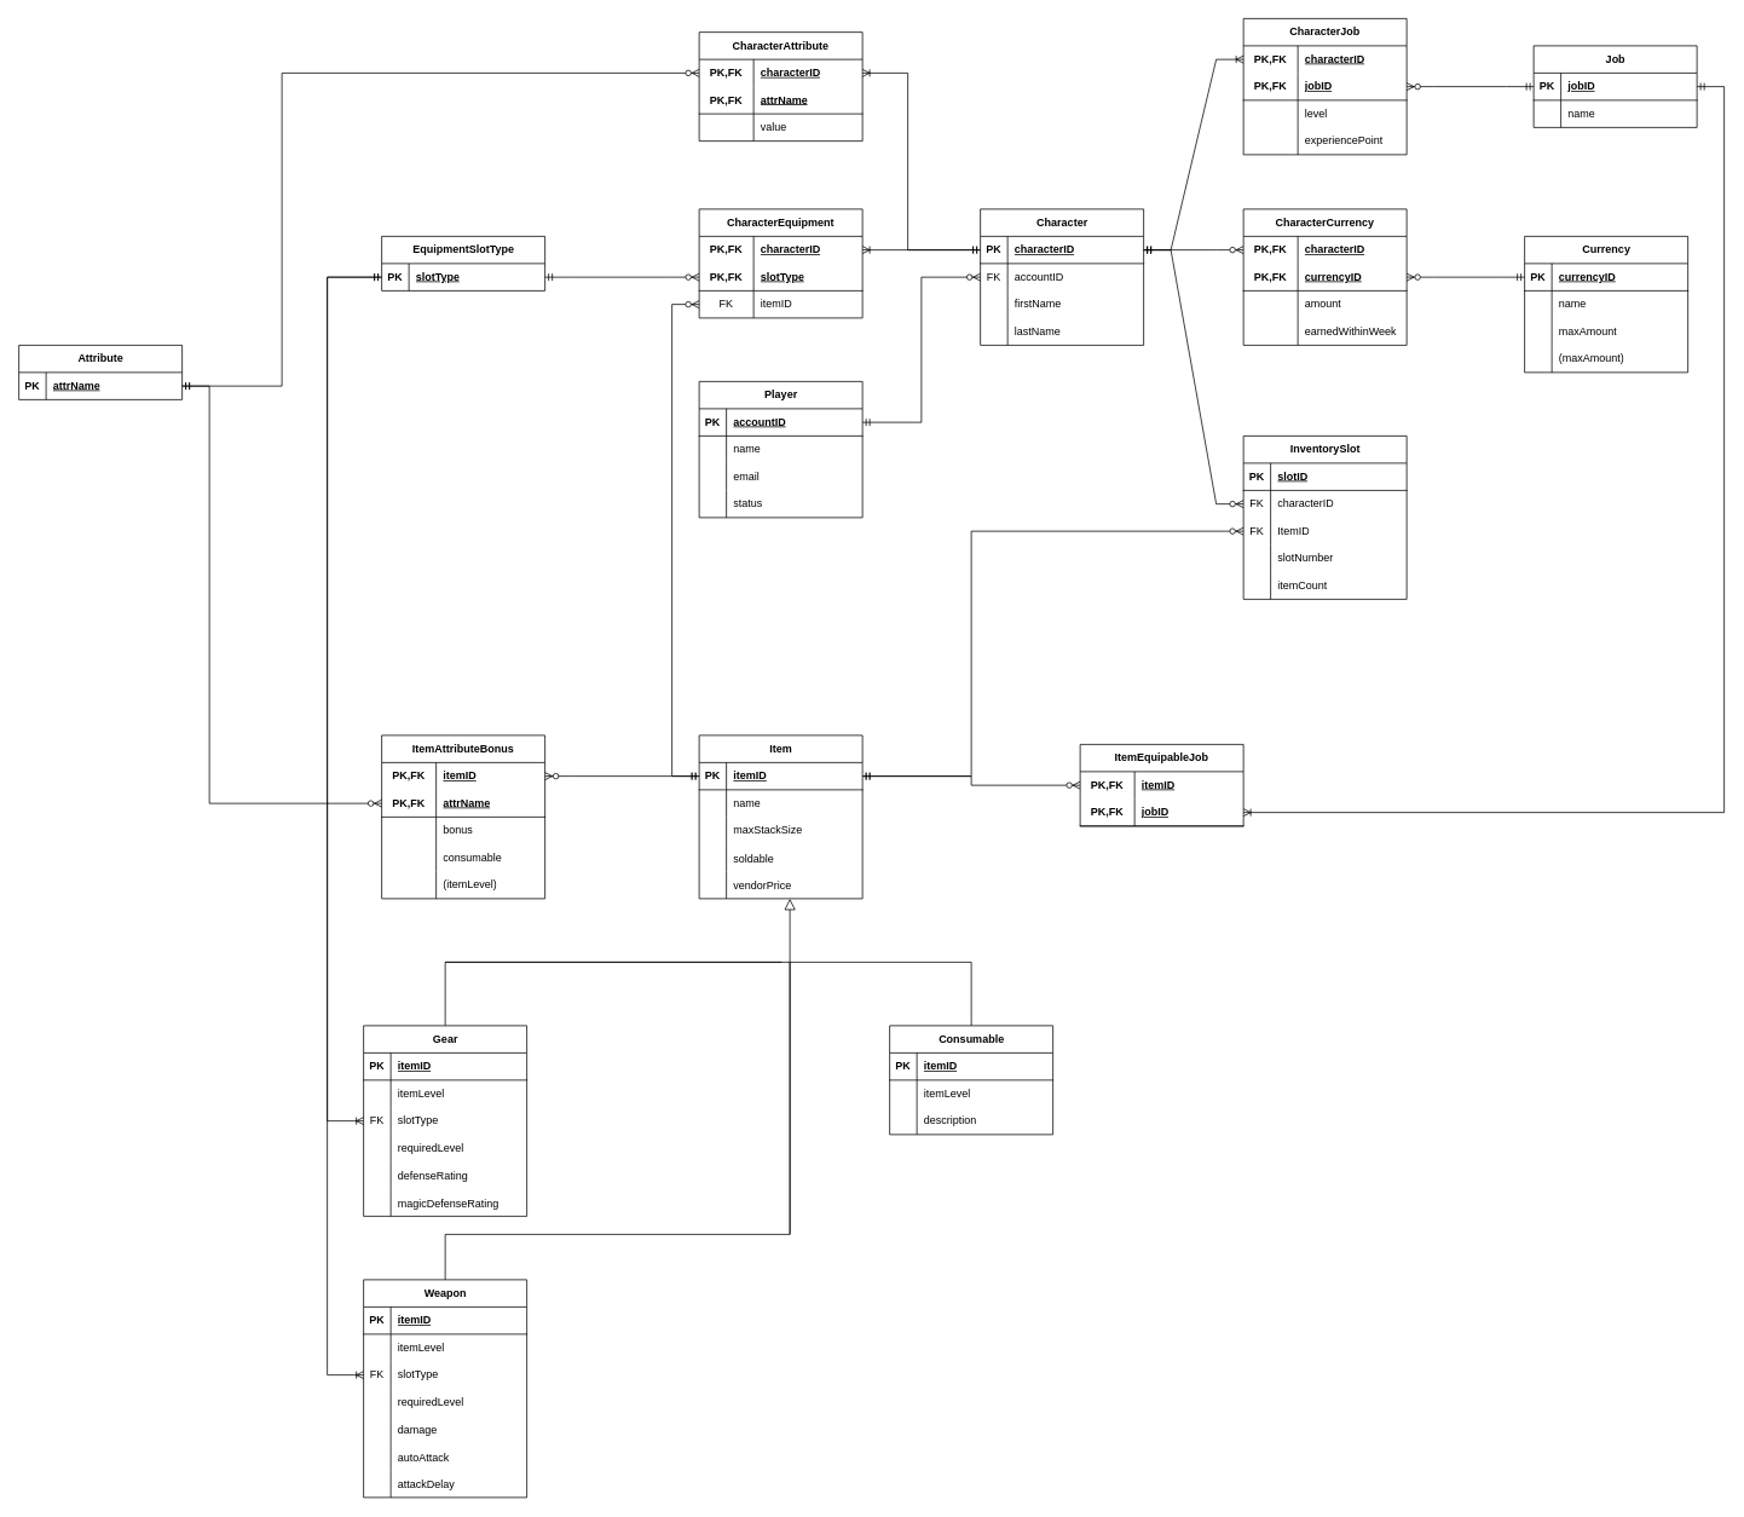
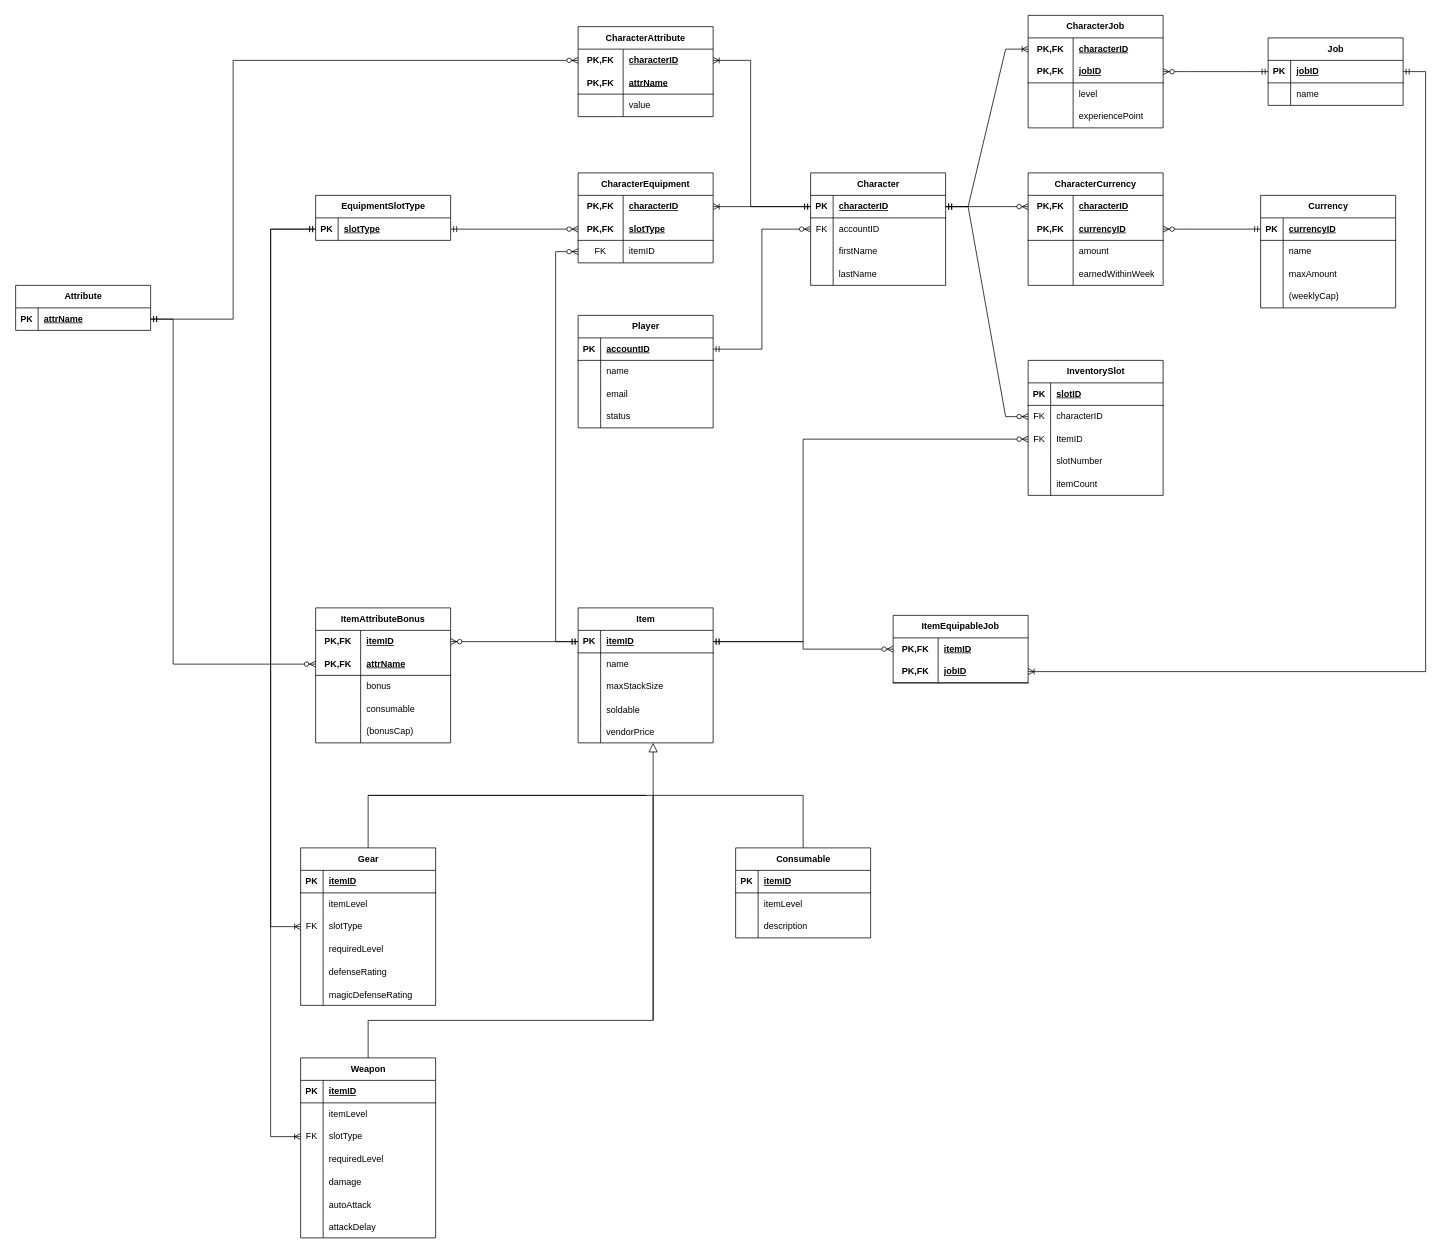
- <mxCell id="47" value="(maxAmount)" style="shape=partialRectangle;connectable=0;fillColor=none;top=0;left=0;bottom=0;right=0;align=left;spacingLeft=6;overflow=hidden;whiteSpace=wrap;html=1;" parent="45" vertex="1"><mxGeometry x="30" width="150" height="30" as="geometry"><mxRectangle width="150" height="30" as="alternateBounds" /></mxGeometry></mxCell>
+ <mxCell id="47" value="(weeklyCap)" style="shape=partialRectangle;connectable=0;fillColor=none;top=0;left=0;bottom=0;right=0;align=left;spacingLeft=6;overflow=hidden;whiteSpace=wrap;html=1;" parent="45" vertex="1"><mxGeometry x="30" width="150" height="30" as="geometry"><mxRectangle width="150" height="30" as="alternateBounds" /></mxGeometry></mxCell>
- <mxCell id="225" value="(itemLevel)" style="shape=partialRectangle;connectable=0;fillColor=none;top=0;left=0;bottom=0;right=0;align=left;spacingLeft=6;overflow=hidden;html=1;whiteSpace=wrap;" parent="223" vertex="1"><mxGeometry x="60" width="120" height="30" as="geometry"><mxRectangle width="120" height="30" as="alternateBounds" /></mxGeometry></mxCell>
+ <mxCell id="225" value="(bonusCap)" style="shape=partialRectangle;connectable=0;fillColor=none;top=0;left=0;bottom=0;right=0;align=left;spacingLeft=6;overflow=hidden;html=1;whiteSpace=wrap;" parent="223" vertex="1"><mxGeometry x="60" width="120" height="30" as="geometry"><mxRectangle width="120" height="30" as="alternateBounds" /></mxGeometry></mxCell>
